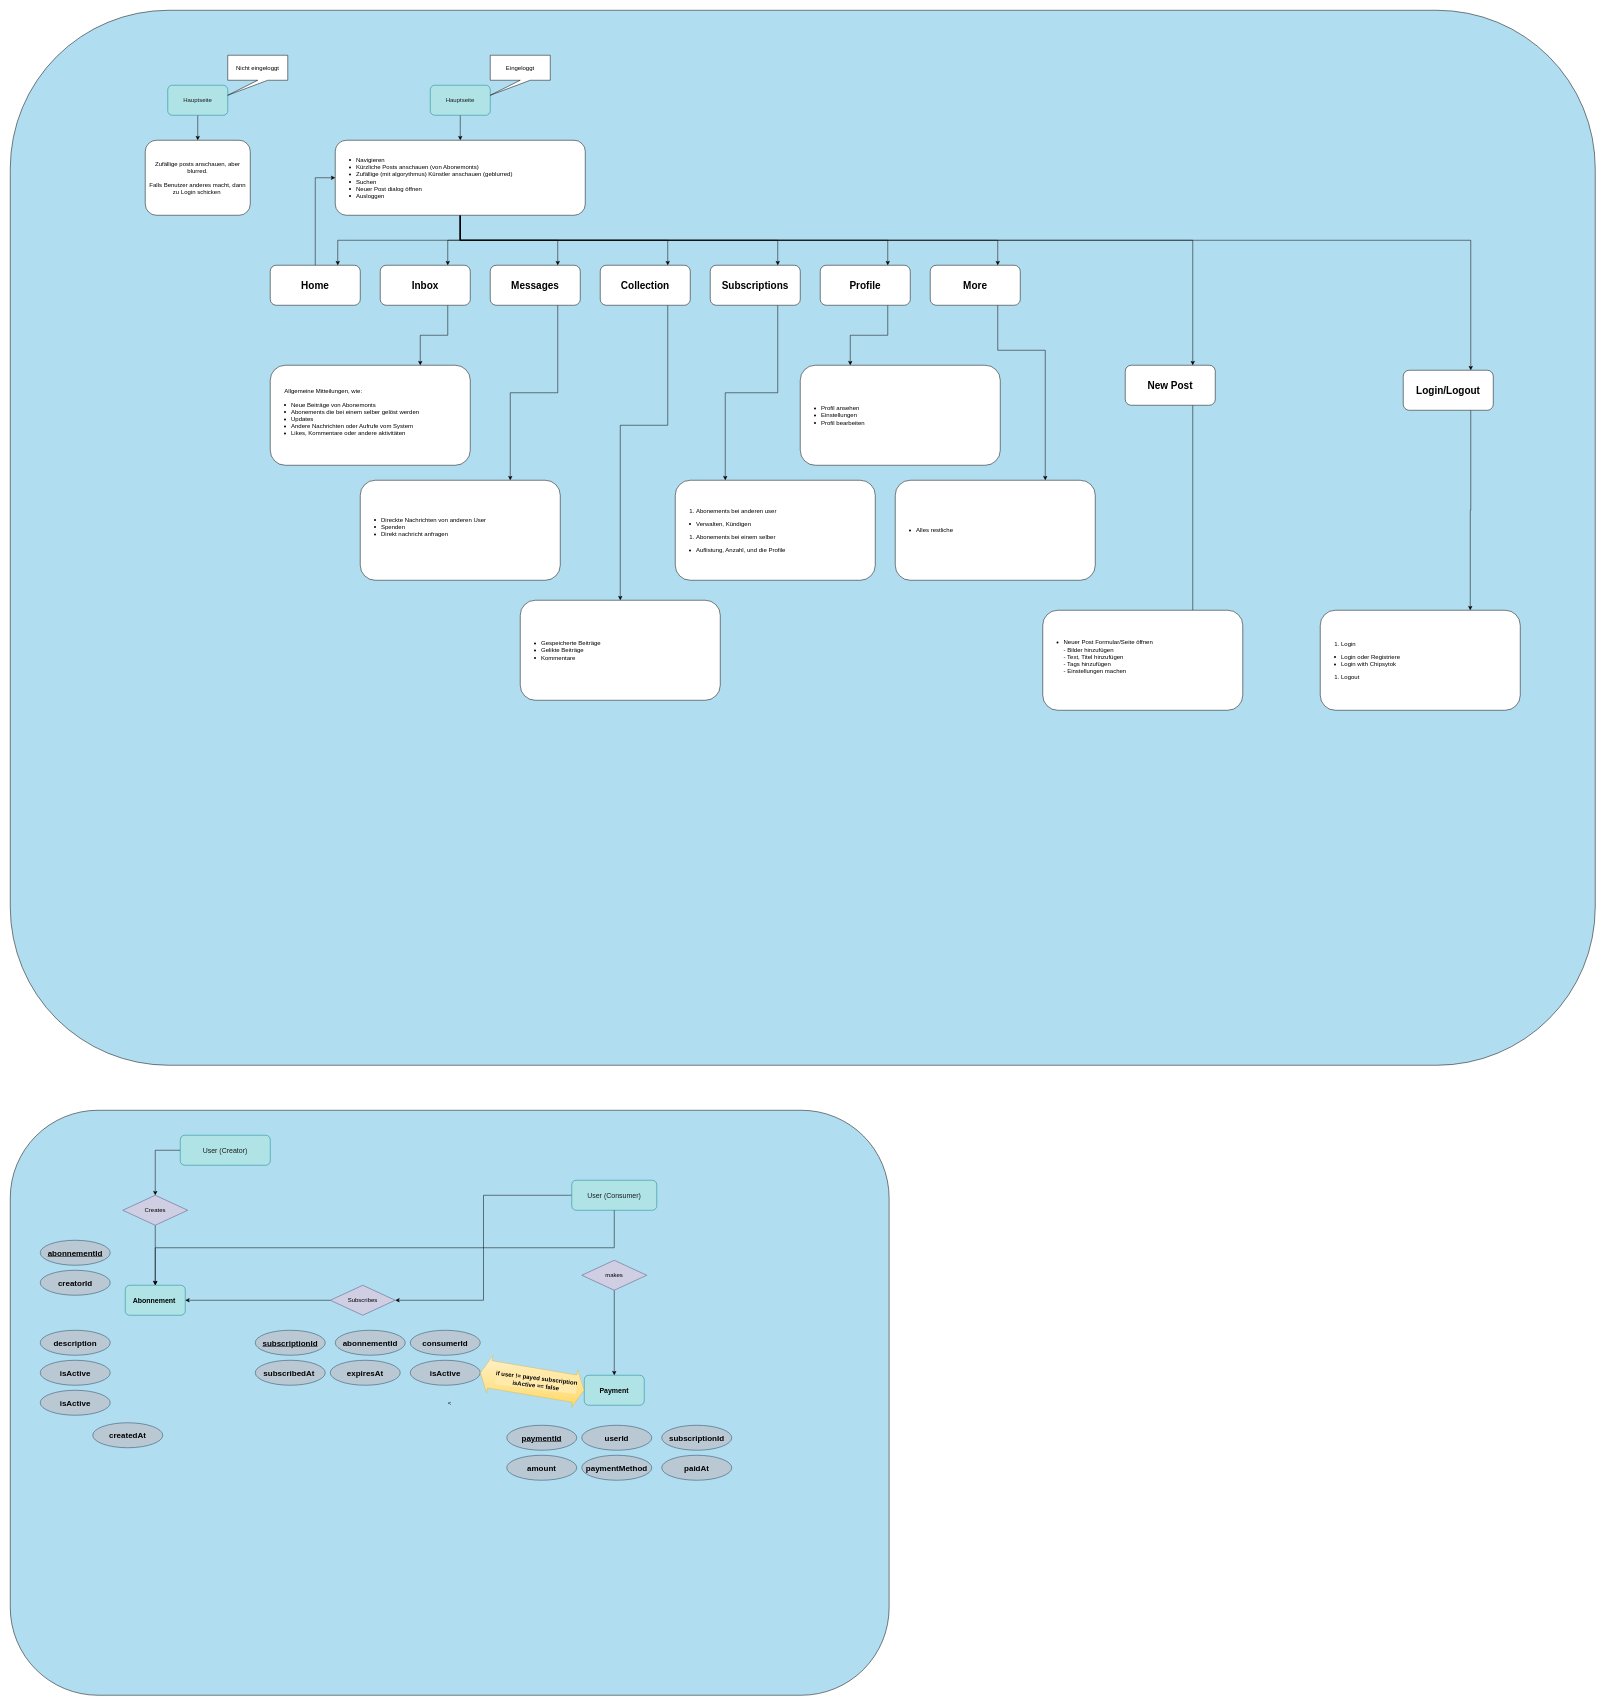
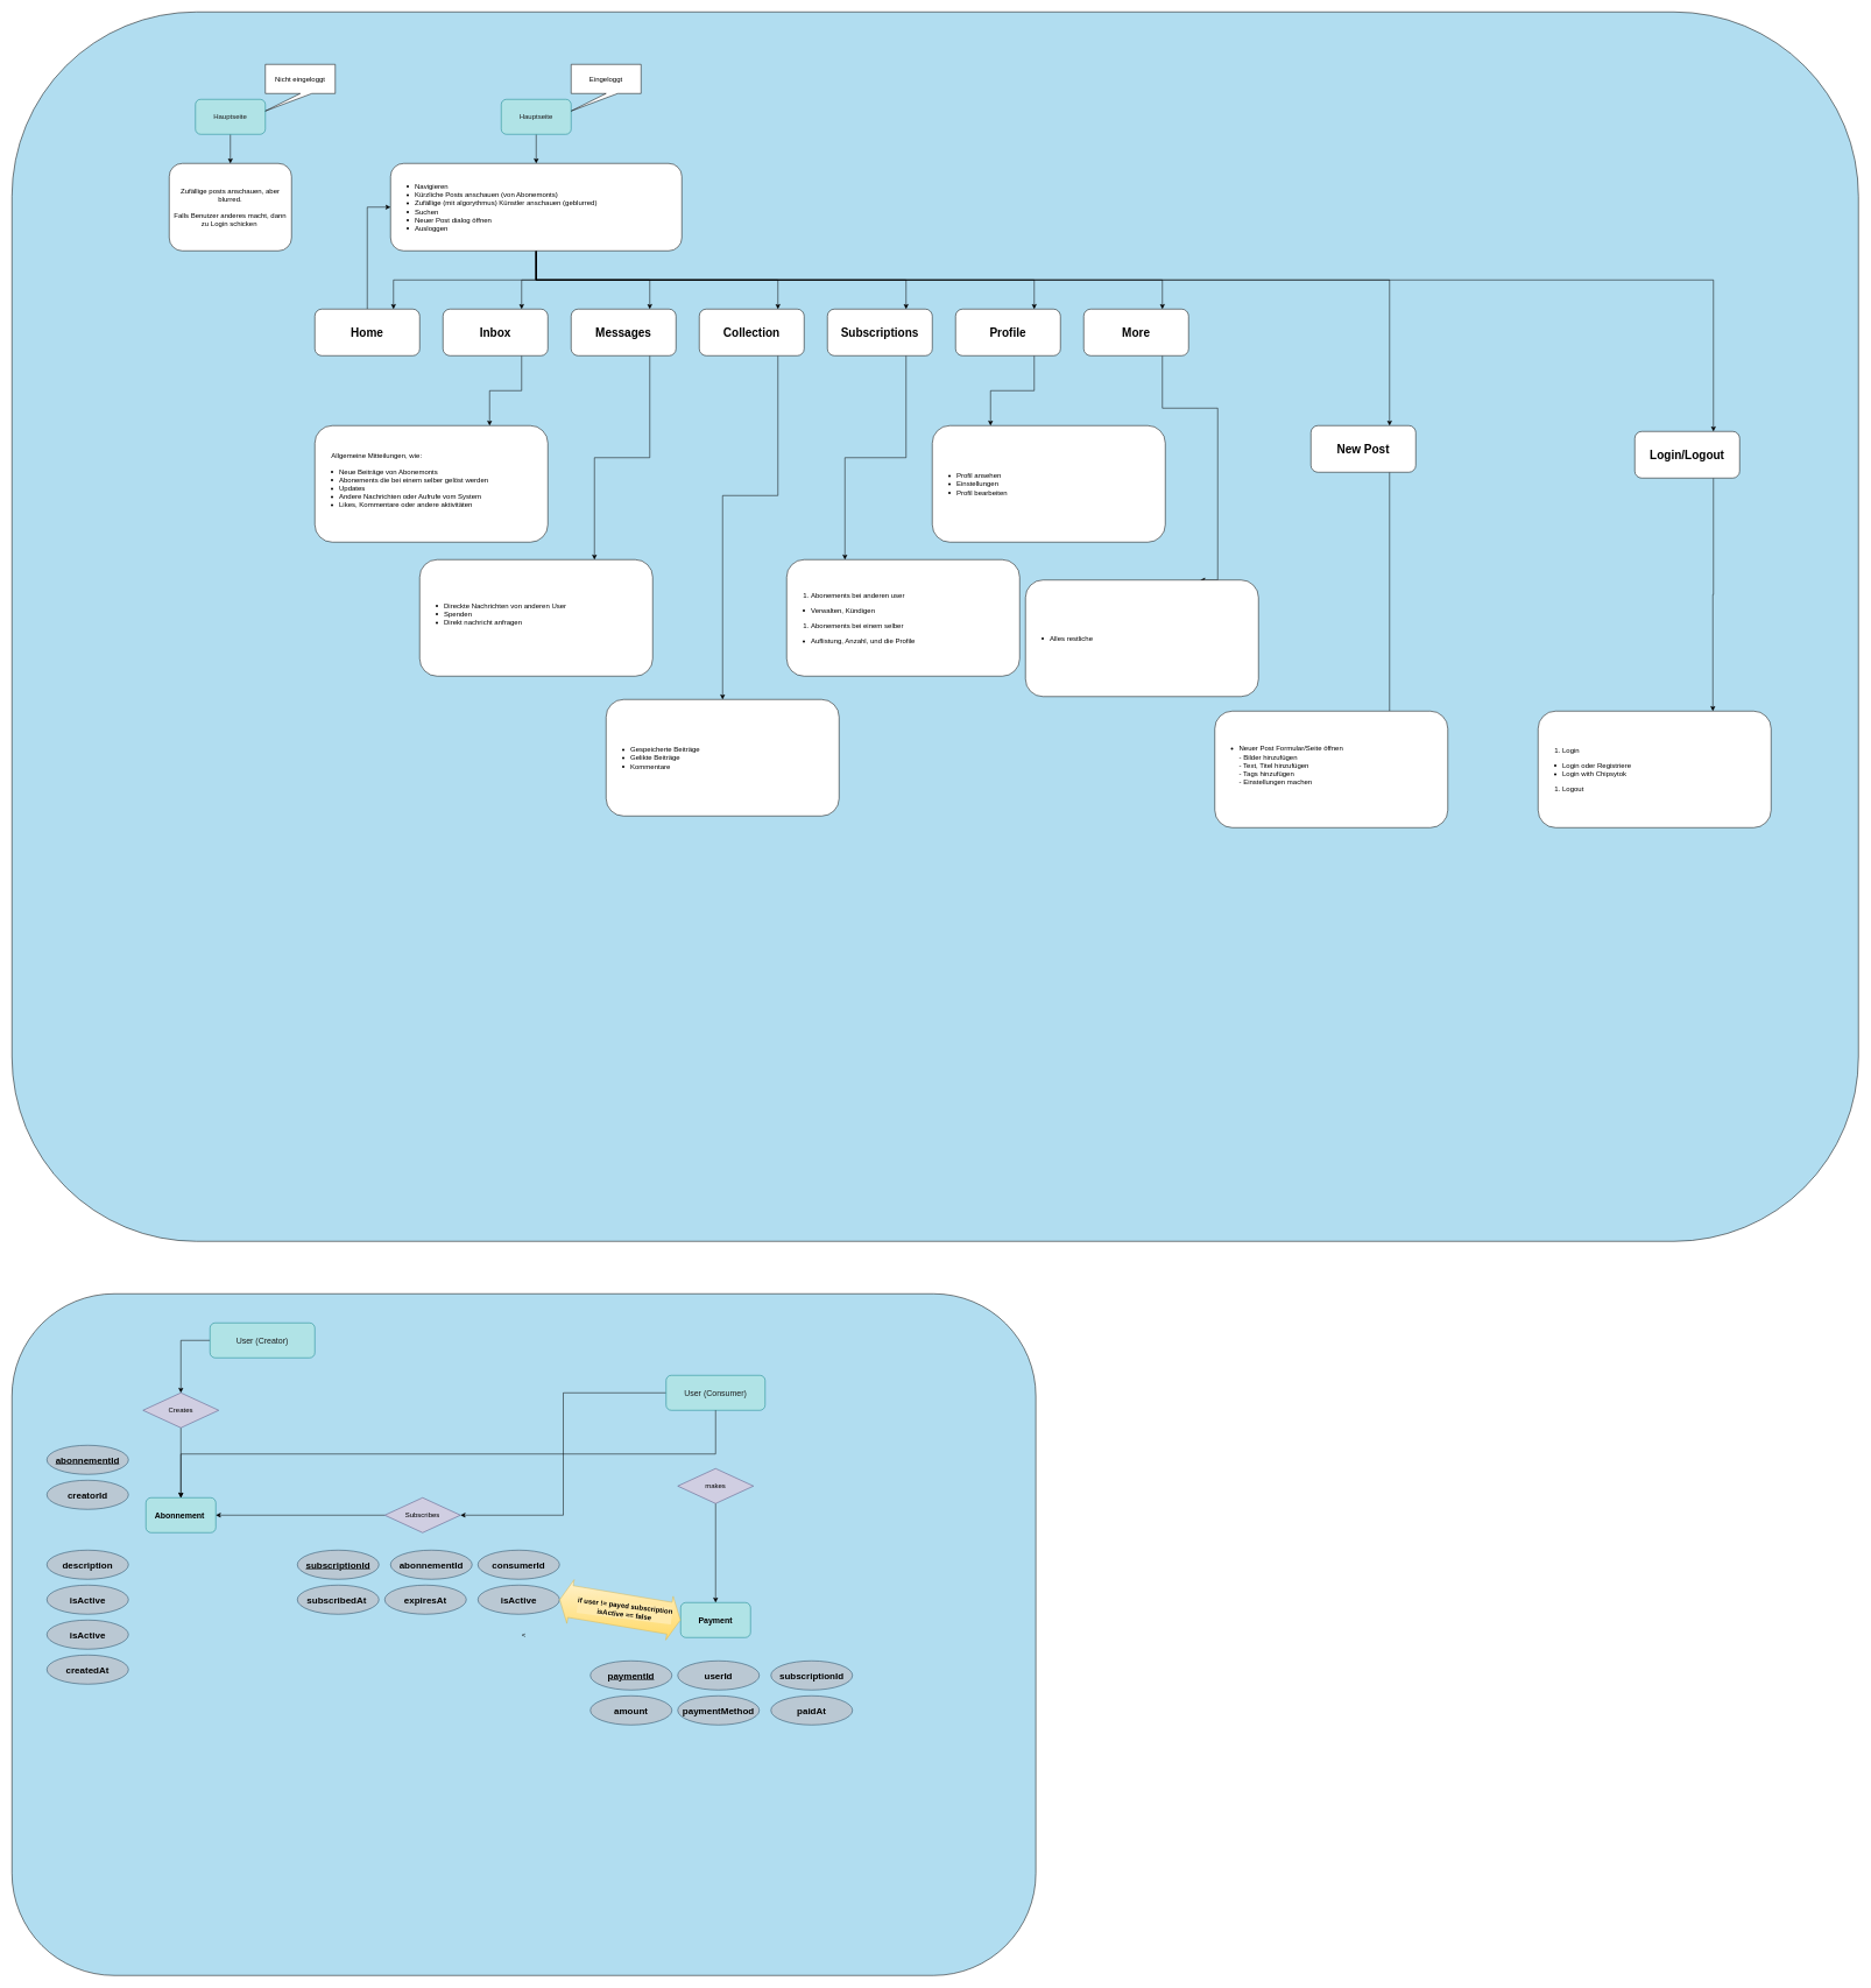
- <mxCell id="39" value="&lt;ul&gt;&lt;li&gt;Alles restliche&lt;/li&gt;&lt;/ul&gt;" style="rounded=1;whiteSpace=wrap;html=1;align=left;" parent="1" vertex="1"><mxGeometry x="1790" y="960" width="400" height="200" as="geometry" /></mxCell>
+ <mxCell id="39" value="&lt;ul&gt;&lt;li&gt;Alles restliche&lt;/li&gt;&lt;/ul&gt;" style="rounded=1;whiteSpace=wrap;html=1;align=left;" parent="1" vertex="1"><mxGeometry x="1760" y="995" width="400" height="200" as="geometry" /></mxCell>
- <mxCell id="61" value="&lt;font color=&quot;#000000&quot;&gt;&lt;span style=&quot;font-size: 16px;&quot;&gt;&lt;b&gt;createdAt&lt;/b&gt;&lt;/span&gt;&lt;/font&gt;" style="ellipse;whiteSpace=wrap;html=1;fillColor=#bac8d3;strokeColor=#23445d;" parent="1" vertex="1"><mxGeometry x="185" y="2845" width="140" height="50" as="geometry" /></mxCell>
+ <mxCell id="61" value="&lt;font color=&quot;#000000&quot;&gt;&lt;span style=&quot;font-size: 16px;&quot;&gt;&lt;b&gt;createdAt&lt;/b&gt;&lt;/span&gt;&lt;/font&gt;" style="ellipse;whiteSpace=wrap;html=1;fillColor=#bac8d3;strokeColor=#23445d;" parent="1" vertex="1"><mxGeometry x="80" y="2840" width="140" height="50" as="geometry" /></mxCell>
